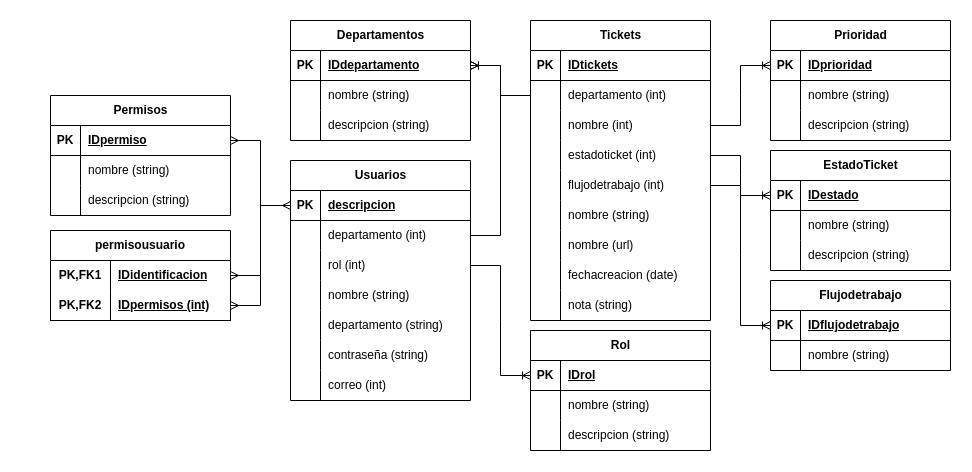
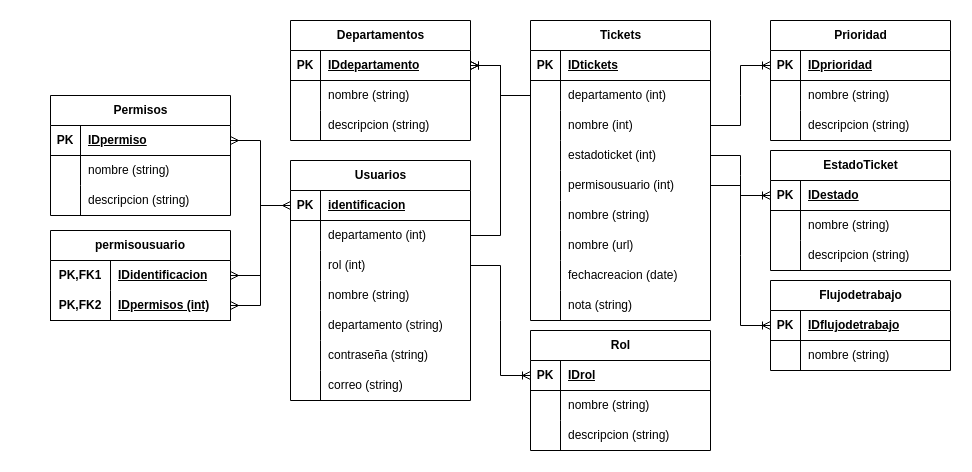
- <mxCell id="39" value="flujodetrabajo (int)" style="shape=partialRectangle;connectable=0;fillColor=none;top=0;left=0;bottom=0;right=0;align=left;spacingLeft=6;overflow=hidden;whiteSpace=wrap;html=1;" vertex="1" parent="37"><mxGeometry x="30" width="150" height="30" as="geometry"><mxRectangle width="150" height="30" as="alternateBounds" /></mxGeometry></mxCell>
+ <mxCell id="39" value="permisousuario (int)" style="shape=partialRectangle;connectable=0;fillColor=none;top=0;left=0;bottom=0;right=0;align=left;spacingLeft=6;overflow=hidden;whiteSpace=wrap;html=1;" vertex="1" parent="37"><mxGeometry x="30" width="150" height="30" as="geometry"><mxRectangle width="150" height="30" as="alternateBounds" /></mxGeometry></mxCell>
- <mxCell id="5" value="descripcion" style="shape=partialRectangle;connectable=0;fillColor=none;top=0;left=0;bottom=0;right=0;align=left;spacingLeft=6;fontStyle=5;overflow=hidden;whiteSpace=wrap;html=1;" vertex="1" parent="3"><mxGeometry x="30" width="150" height="30" as="geometry"><mxRectangle width="150" height="30" as="alternateBounds" /></mxGeometry></mxCell>
+ <mxCell id="5" value="identificacion" style="shape=partialRectangle;connectable=0;fillColor=none;top=0;left=0;bottom=0;right=0;align=left;spacingLeft=6;fontStyle=5;overflow=hidden;whiteSpace=wrap;html=1;" vertex="1" parent="3"><mxGeometry x="30" width="150" height="30" as="geometry"><mxRectangle width="150" height="30" as="alternateBounds" /></mxGeometry></mxCell>
- <mxCell id="23" value="correo (int)" style="shape=partialRectangle;connectable=0;fillColor=none;top=0;left=0;bottom=0;right=0;align=left;spacingLeft=6;overflow=hidden;whiteSpace=wrap;html=1;" vertex="1" parent="21"><mxGeometry x="30" width="150" height="30" as="geometry"><mxRectangle width="150" height="30" as="alternateBounds" /></mxGeometry></mxCell>
+ <mxCell id="23" value="correo (string)" style="shape=partialRectangle;connectable=0;fillColor=none;top=0;left=0;bottom=0;right=0;align=left;spacingLeft=6;overflow=hidden;whiteSpace=wrap;html=1;" vertex="1" parent="21"><mxGeometry x="30" width="150" height="30" as="geometry"><mxRectangle width="150" height="30" as="alternateBounds" /></mxGeometry></mxCell>
